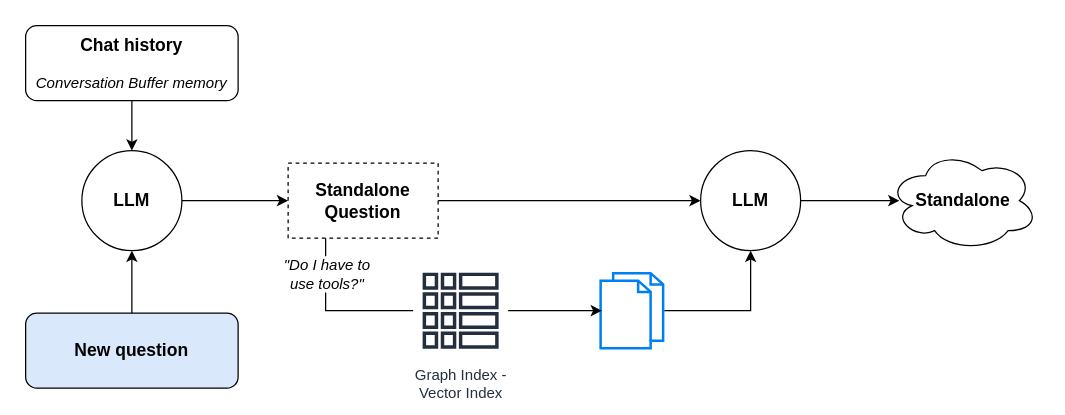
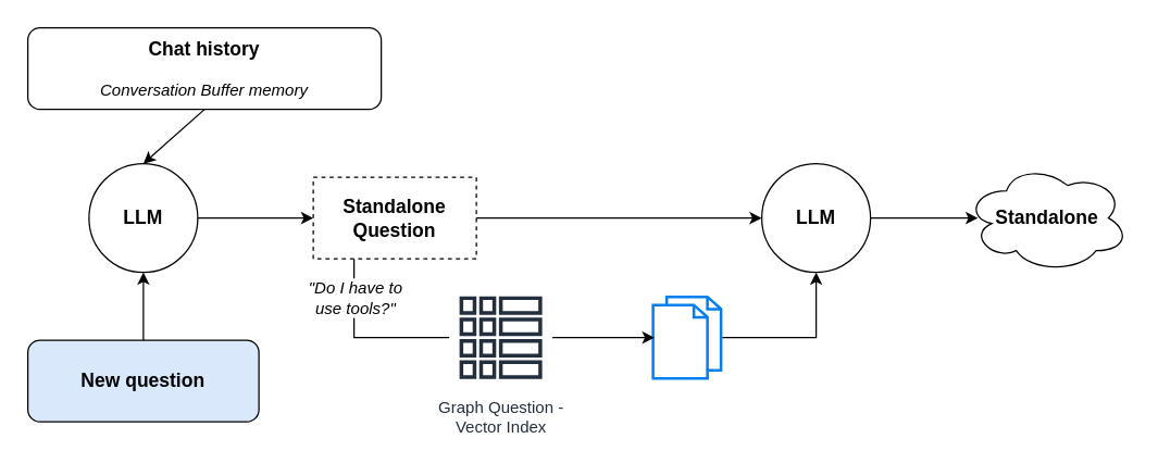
- <mxCell id="2" value="&lt;b style=&quot;font-size: 14px;&quot;&gt;Chat history&lt;br&gt;&lt;/b&gt;&lt;br&gt;&lt;i&gt;Conversation Buffer memory&lt;/i&gt;" style="rounded=1;whiteSpace=wrap;html=1;" vertex="1" parent="1"><mxGeometry x="20" y="20" width="170" height="60" as="geometry" /></mxCell>
+ <mxCell id="2" value="&lt;b style=&quot;font-size: 14px;&quot;&gt;Chat history&lt;br&gt;&lt;/b&gt;&lt;br&gt;&lt;i&gt;Conversation Buffer memory&lt;/i&gt;" style="rounded=1;whiteSpace=wrap;html=1;" vertex="1" parent="1"><mxGeometry x="20" y="20" width="260" height="60" as="geometry" /></mxCell>
- <mxCell id="11" value="Graph Index -&lt;br&gt;Vector Index" style="sketch=0;outlineConnect=0;fontColor=#232F3E;gradientColor=none;strokeColor=#232F3E;fillColor=#ffffff;dashed=0;verticalLabelPosition=bottom;verticalAlign=top;align=center;html=1;fontSize=12;fontStyle=0;aspect=fixed;shape=mxgraph.aws4.resourceIcon;resIcon=mxgraph.aws4.global_secondary_index;" vertex="1" parent="1"><mxGeometry x="330" y="210" width="76" height="76" as="geometry" /></mxCell>
+ <mxCell id="11" value="Graph Question -&lt;br&gt;Vector Index" style="sketch=0;outlineConnect=0;fontColor=#232F3E;gradientColor=none;strokeColor=#232F3E;fillColor=#ffffff;dashed=0;verticalLabelPosition=bottom;verticalAlign=top;align=center;html=1;fontSize=12;fontStyle=0;aspect=fixed;shape=mxgraph.aws4.resourceIcon;resIcon=mxgraph.aws4.global_secondary_index;" vertex="1" parent="1"><mxGeometry x="330" y="210" width="76" height="76" as="geometry" /></mxCell>
